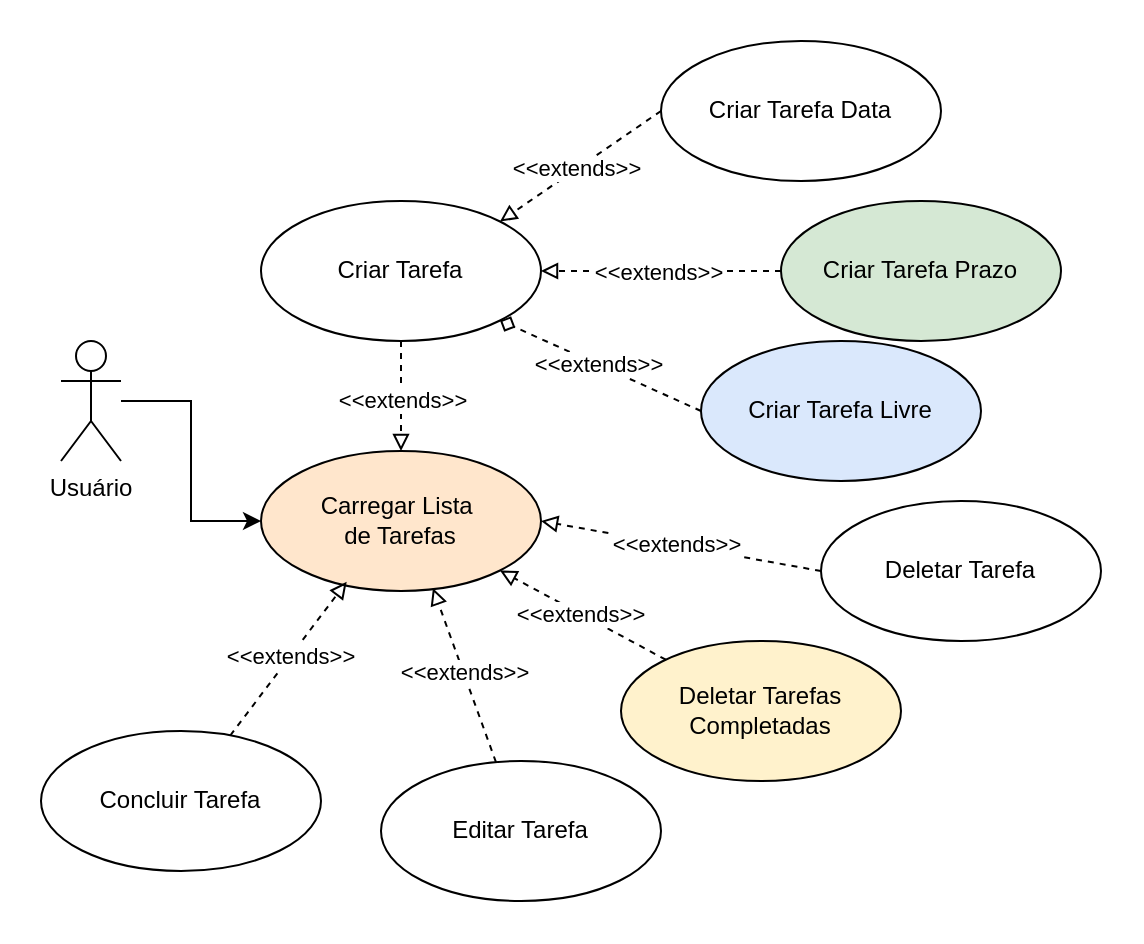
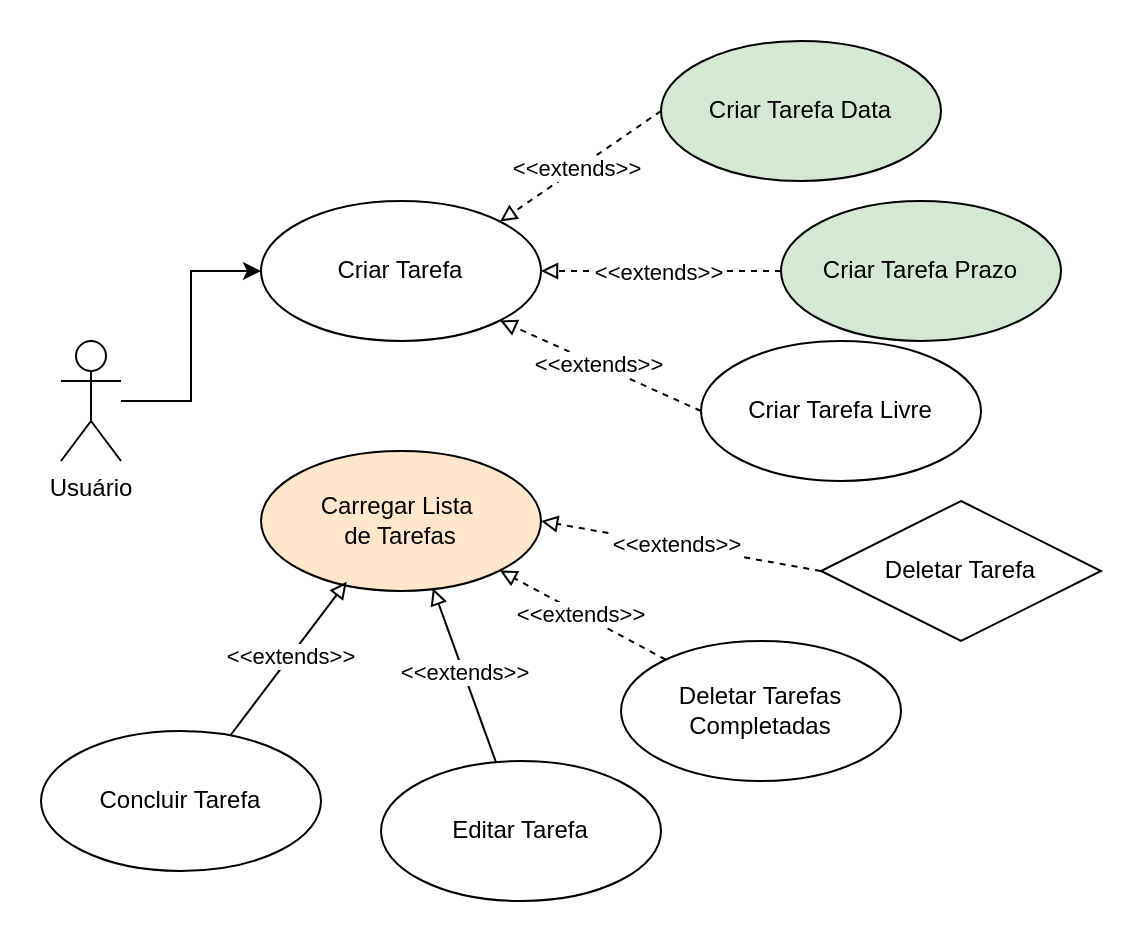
- <mxCell id="20" value="Criar Tarefa Data" style="ellipse;whiteSpace=wrap;html=1;" vertex="1" parent="1"><mxGeometry x="330" y="20" width="140" height="70" as="geometry" /></mxCell>
+ <mxCell id="20" value="Criar Tarefa Data" style="ellipse;whiteSpace=wrap;html=1;fillColor=#d5e8d4;" vertex="1" parent="1"><mxGeometry x="330" y="20" width="140" height="70" as="geometry" /></mxCell>
- <mxCell id="27" value="" style="endArrow=diamond;html=1;rounded=0;exitX=0;exitY=0.5;exitDx=0;exitDy=0;endFill=0;dashed=1;entryX=1;entryY=1;entryDx=0;entryDy=0;" edge="1" parent="1" source="7" target="5"><mxGeometry width="50" height="50" relative="1" as="geometry"><mxPoint x="420" y="135" as="sourcePoint" /><mxPoint x="280" y="145" as="targetPoint" /></mxGeometry></mxCell>
+ <mxCell id="27" value="" style="endArrow=block;html=1;rounded=0;exitX=0;exitY=0.5;exitDx=0;exitDy=0;endFill=0;dashed=1;entryX=1;entryY=1;entryDx=0;entryDy=0;" edge="1" parent="1" source="7" target="5"><mxGeometry width="50" height="50" relative="1" as="geometry"><mxPoint x="420" y="135" as="sourcePoint" /><mxPoint x="280" y="145" as="targetPoint" /></mxGeometry></mxCell>
- <mxCell id="21" value="" style="endArrow=block;html=1;rounded=0;exitX=0.5;exitY=1;exitDx=0;exitDy=0;endFill=0;dashed=1;entryX=0.5;entryY=0;entryDx=0;entryDy=0;" edge="1" parent="1" source="5" target="4"><mxGeometry width="50" height="50" relative="1" as="geometry"><mxPoint x="400" y="270" as="sourcePoint" /><mxPoint x="280" y="270" as="targetPoint" /></mxGeometry></mxCell>
- <mxCell id="22" value="&amp;lt;&amp;lt;extends&amp;gt;&amp;gt;" style="edgeLabel;html=1;align=center;verticalAlign=middle;resizable=0;points=[];" vertex="1" connectable="0" parent="21"><mxGeometry x="0.041" relative="1" as="geometry"><mxPoint as="offset" /></mxGeometry></mxCell>
- <mxCell id="7" value="Criar Tarefa Livre" style="ellipse;whiteSpace=wrap;html=1;fillColor=#dae8fc;" parent="1" vertex="1"><mxGeometry x="350" y="170" width="140" height="70" as="geometry" /></mxCell>
+ <mxCell id="7" value="Criar Tarefa Livre" style="ellipse;whiteSpace=wrap;html=1;" parent="1" vertex="1"><mxGeometry x="350" y="170" width="140" height="70" as="geometry" /></mxCell>
- <mxCell id="2" style="edgeStyle=orthogonalEdgeStyle;rounded=0;orthogonalLoop=1;jettySize=auto;html=1;entryX=0;entryY=0.5;entryDx=0;entryDy=0;" parent="1" source="3" target="4" edge="1"><mxGeometry relative="1" as="geometry" /></mxCell>
+ <mxCell id="2" style="edgeStyle=orthogonalEdgeStyle;rounded=0;orthogonalLoop=1;jettySize=auto;html=1;" parent="1" source="3" target="5" edge="1"><mxGeometry relative="1" as="geometry" /></mxCell>
- <mxCell id="17" value="Deletar Tarefa" style="ellipse;whiteSpace=wrap;html=1;" vertex="1" parent="1"><mxGeometry x="410" y="250" width="140" height="70" as="geometry" /></mxCell>
+ <mxCell id="17" value="Deletar Tarefa" style="rhombus;whiteSpace=wrap;html=1;" vertex="1" parent="1"><mxGeometry x="410" y="250" width="140" height="70" as="geometry" /></mxCell>
- <mxCell id="15" value="" style="endArrow=block;html=1;rounded=0;endFill=0;dashed=1;entryX=0.306;entryY=0.934;entryDx=0;entryDy=0;entryPerimeter=0;" parent="1" source="14" target="4" edge="1"><mxGeometry width="50" height="50" relative="1" as="geometry"><mxPoint x="281" y="385" as="sourcePoint" /><mxPoint x="210" y="305" as="targetPoint" /></mxGeometry></mxCell>
+ <mxCell id="15" value="" style="endArrow=block;html=1;rounded=0;endFill=0;dashed=0;entryX=0.306;entryY=0.934;entryDx=0;entryDy=0;entryPerimeter=0;" parent="1" source="14" target="4" edge="1"><mxGeometry width="50" height="50" relative="1" as="geometry"><mxPoint x="281" y="385" as="sourcePoint" /><mxPoint x="210" y="305" as="targetPoint" /></mxGeometry></mxCell>
- <mxCell id="8" value="Deletar Tarefas Completadas" style="ellipse;whiteSpace=wrap;html=1;fillColor=#fff2cc;" parent="1" vertex="1"><mxGeometry x="310" y="320" width="140" height="70" as="geometry" /></mxCell>
+ <mxCell id="8" value="Deletar Tarefas Completadas" style="ellipse;whiteSpace=wrap;html=1;" parent="1" vertex="1"><mxGeometry x="310" y="320" width="140" height="70" as="geometry" /></mxCell>
- <mxCell id="12" value="" style="endArrow=block;html=1;rounded=0;endFill=0;dashed=1;entryX=0.614;entryY=0.98;entryDx=0;entryDy=0;entryPerimeter=0;" parent="1" source="11" target="4" edge="1"><mxGeometry width="50" height="50" relative="1" as="geometry"><mxPoint x="360" y="340" as="sourcePoint" /><mxPoint x="259" y="295" as="targetPoint" /></mxGeometry></mxCell>
+ <mxCell id="12" value="" style="endArrow=block;html=1;rounded=0;endFill=0;dashed=0;entryX=0.614;entryY=0.98;entryDx=0;entryDy=0;entryPerimeter=0;" parent="1" source="11" target="4" edge="1"><mxGeometry width="50" height="50" relative="1" as="geometry"><mxPoint x="360" y="340" as="sourcePoint" /><mxPoint x="259" y="295" as="targetPoint" /></mxGeometry></mxCell>
